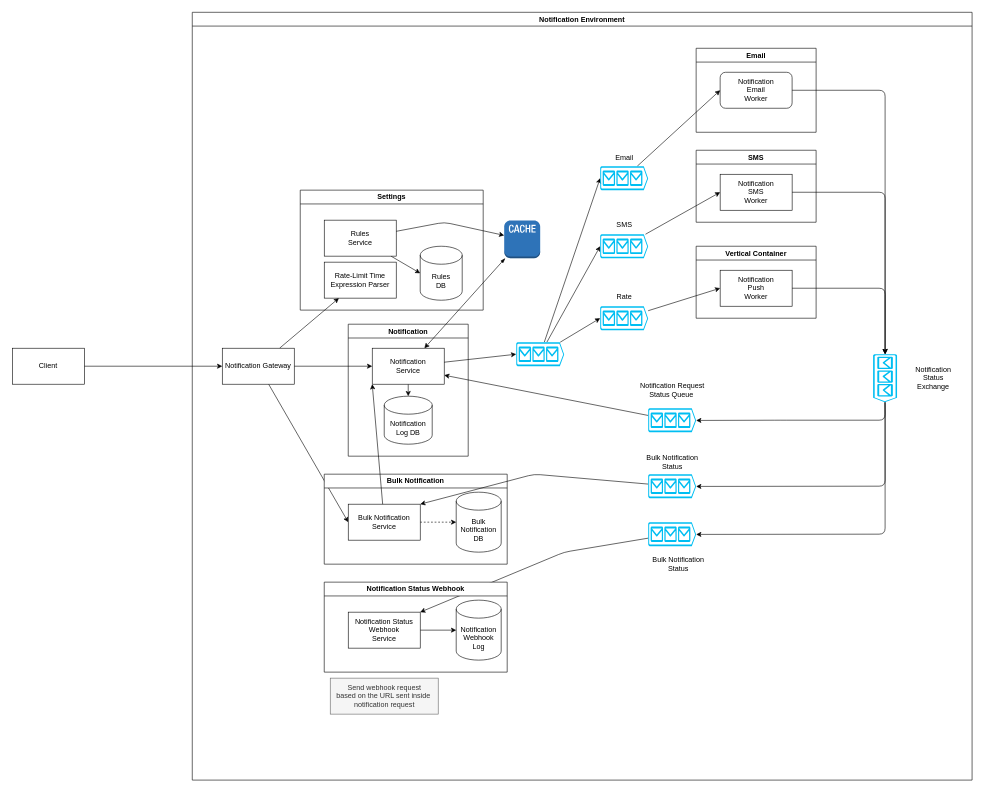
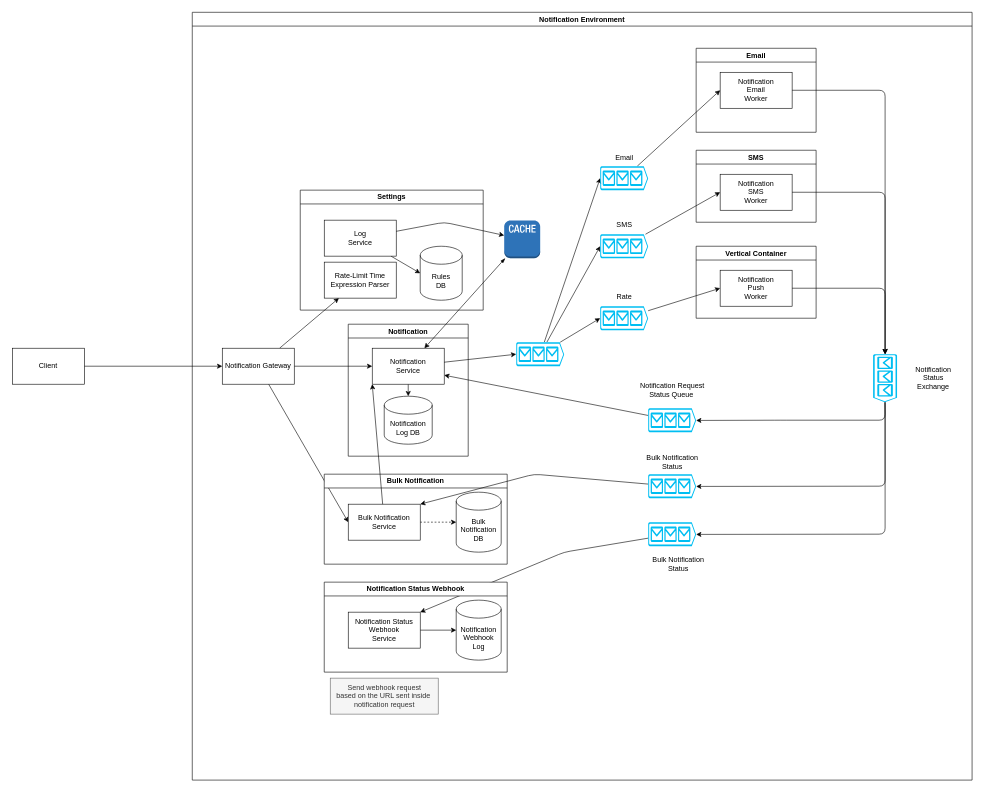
- <mxCell id="24" value="Notification&lt;br&gt;Email&lt;br&gt;Worker" style="whiteSpace=wrap;html=1;rounded=1;" parent="23" vertex="1"><mxGeometry x="40" y="40" width="120" height="60" as="geometry" /></mxCell>
+ <mxCell id="24" value="Notification&lt;br&gt;Email&lt;br&gt;Worker" style="rounded=0;whiteSpace=wrap;html=1;" parent="23" vertex="1"><mxGeometry x="40" y="40" width="120" height="60" as="geometry" /></mxCell>
- <mxCell id="15" value="Rules&lt;br&gt;Service" style="rounded=0;whiteSpace=wrap;html=1;" parent="13" vertex="1"><mxGeometry x="40" y="50" width="120" height="60" as="geometry" /></mxCell>
+ <mxCell id="15" value="Log&lt;br&gt;Service" style="rounded=0;whiteSpace=wrap;html=1;" parent="13" vertex="1"><mxGeometry x="40" y="50" width="120" height="60" as="geometry" /></mxCell>
